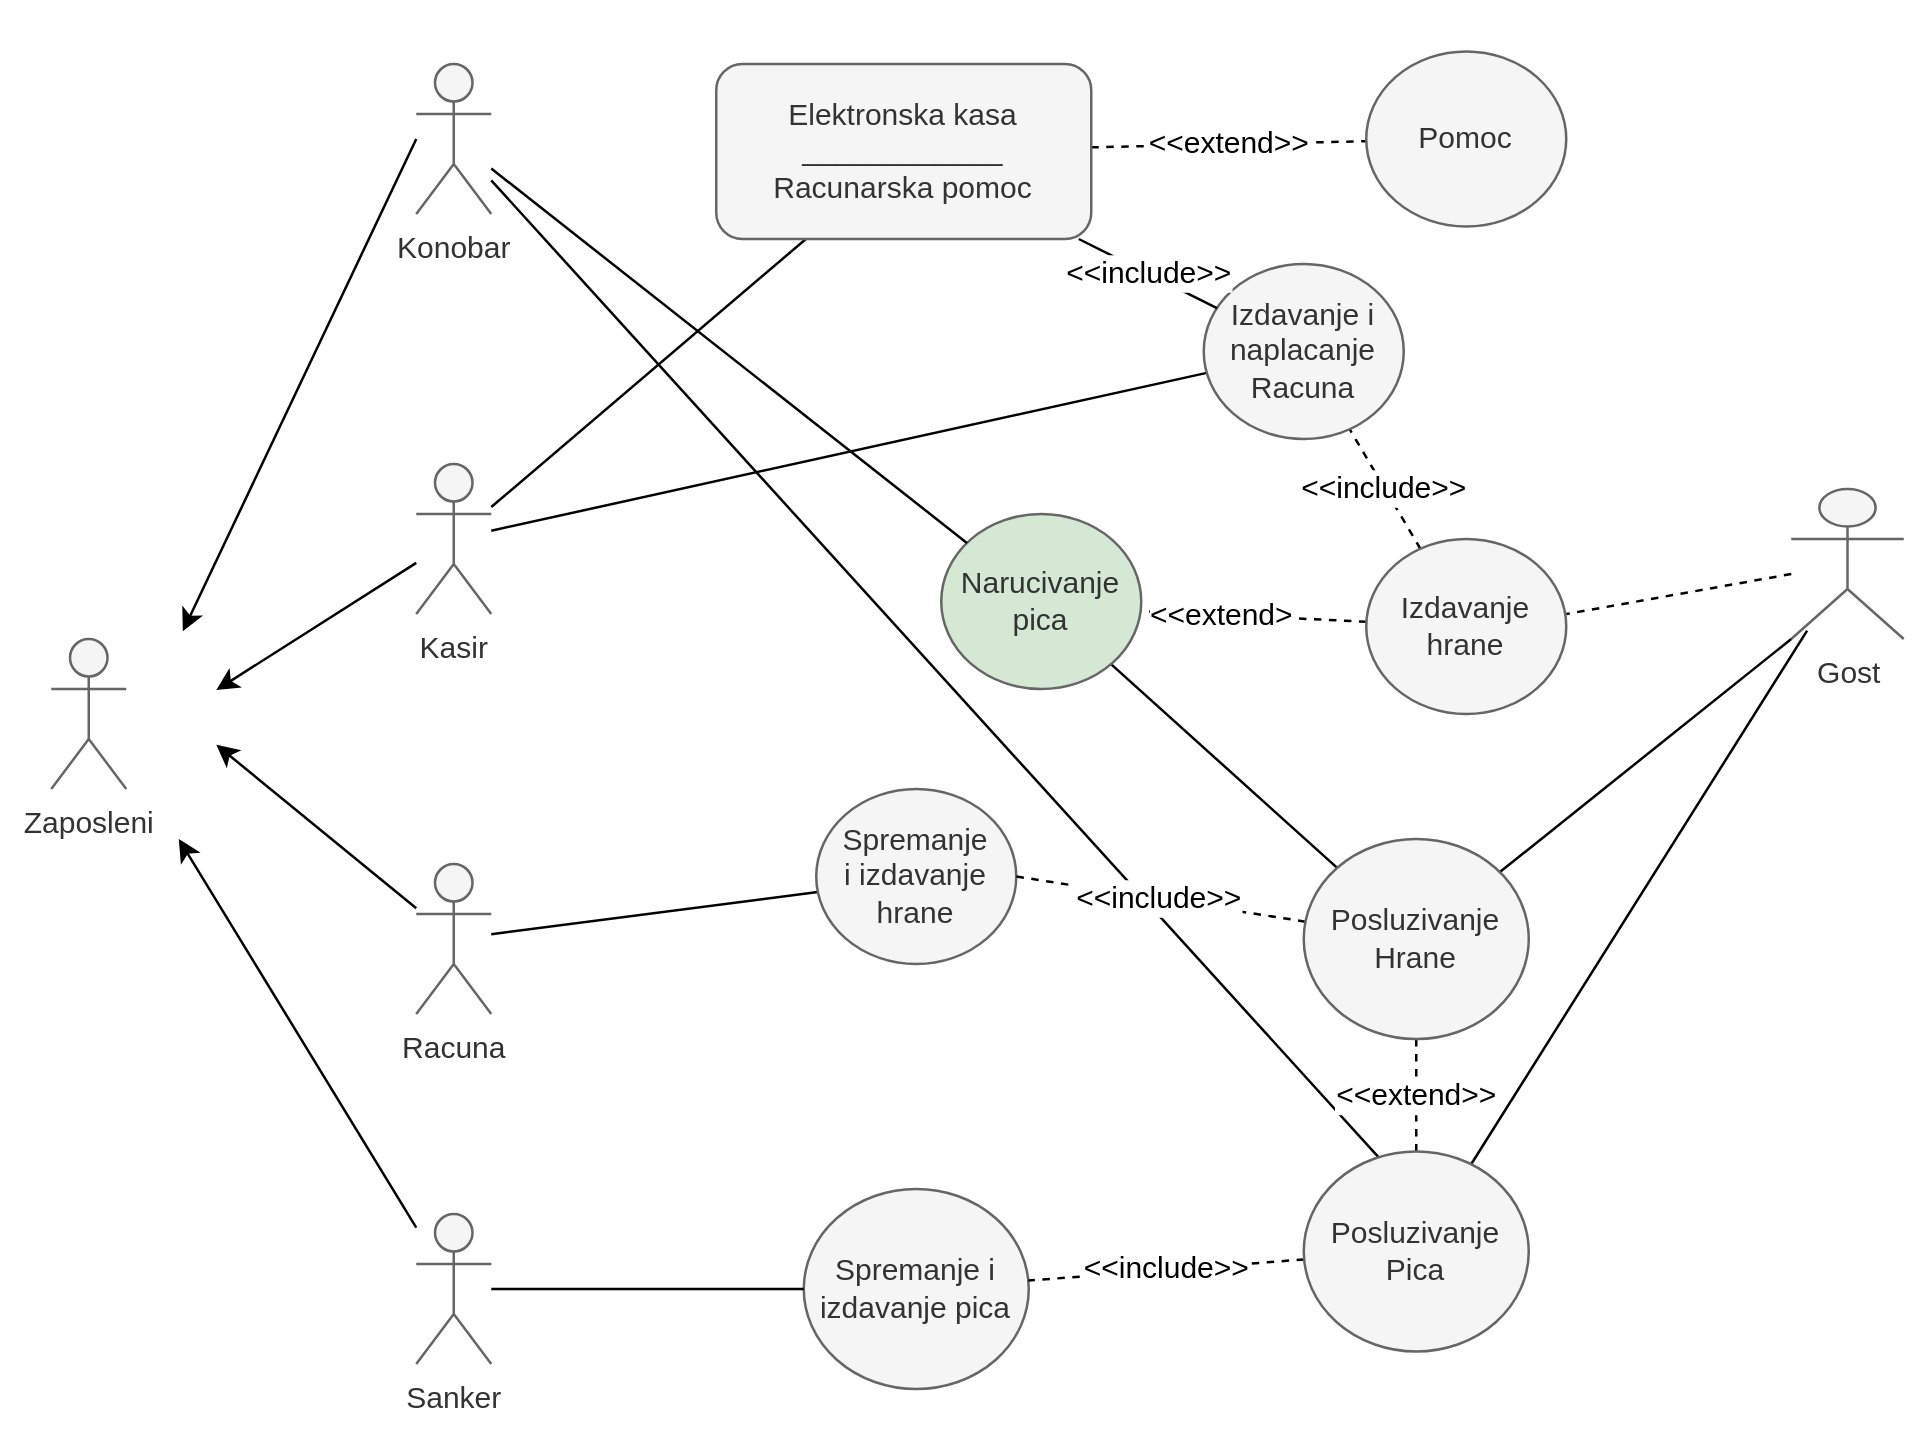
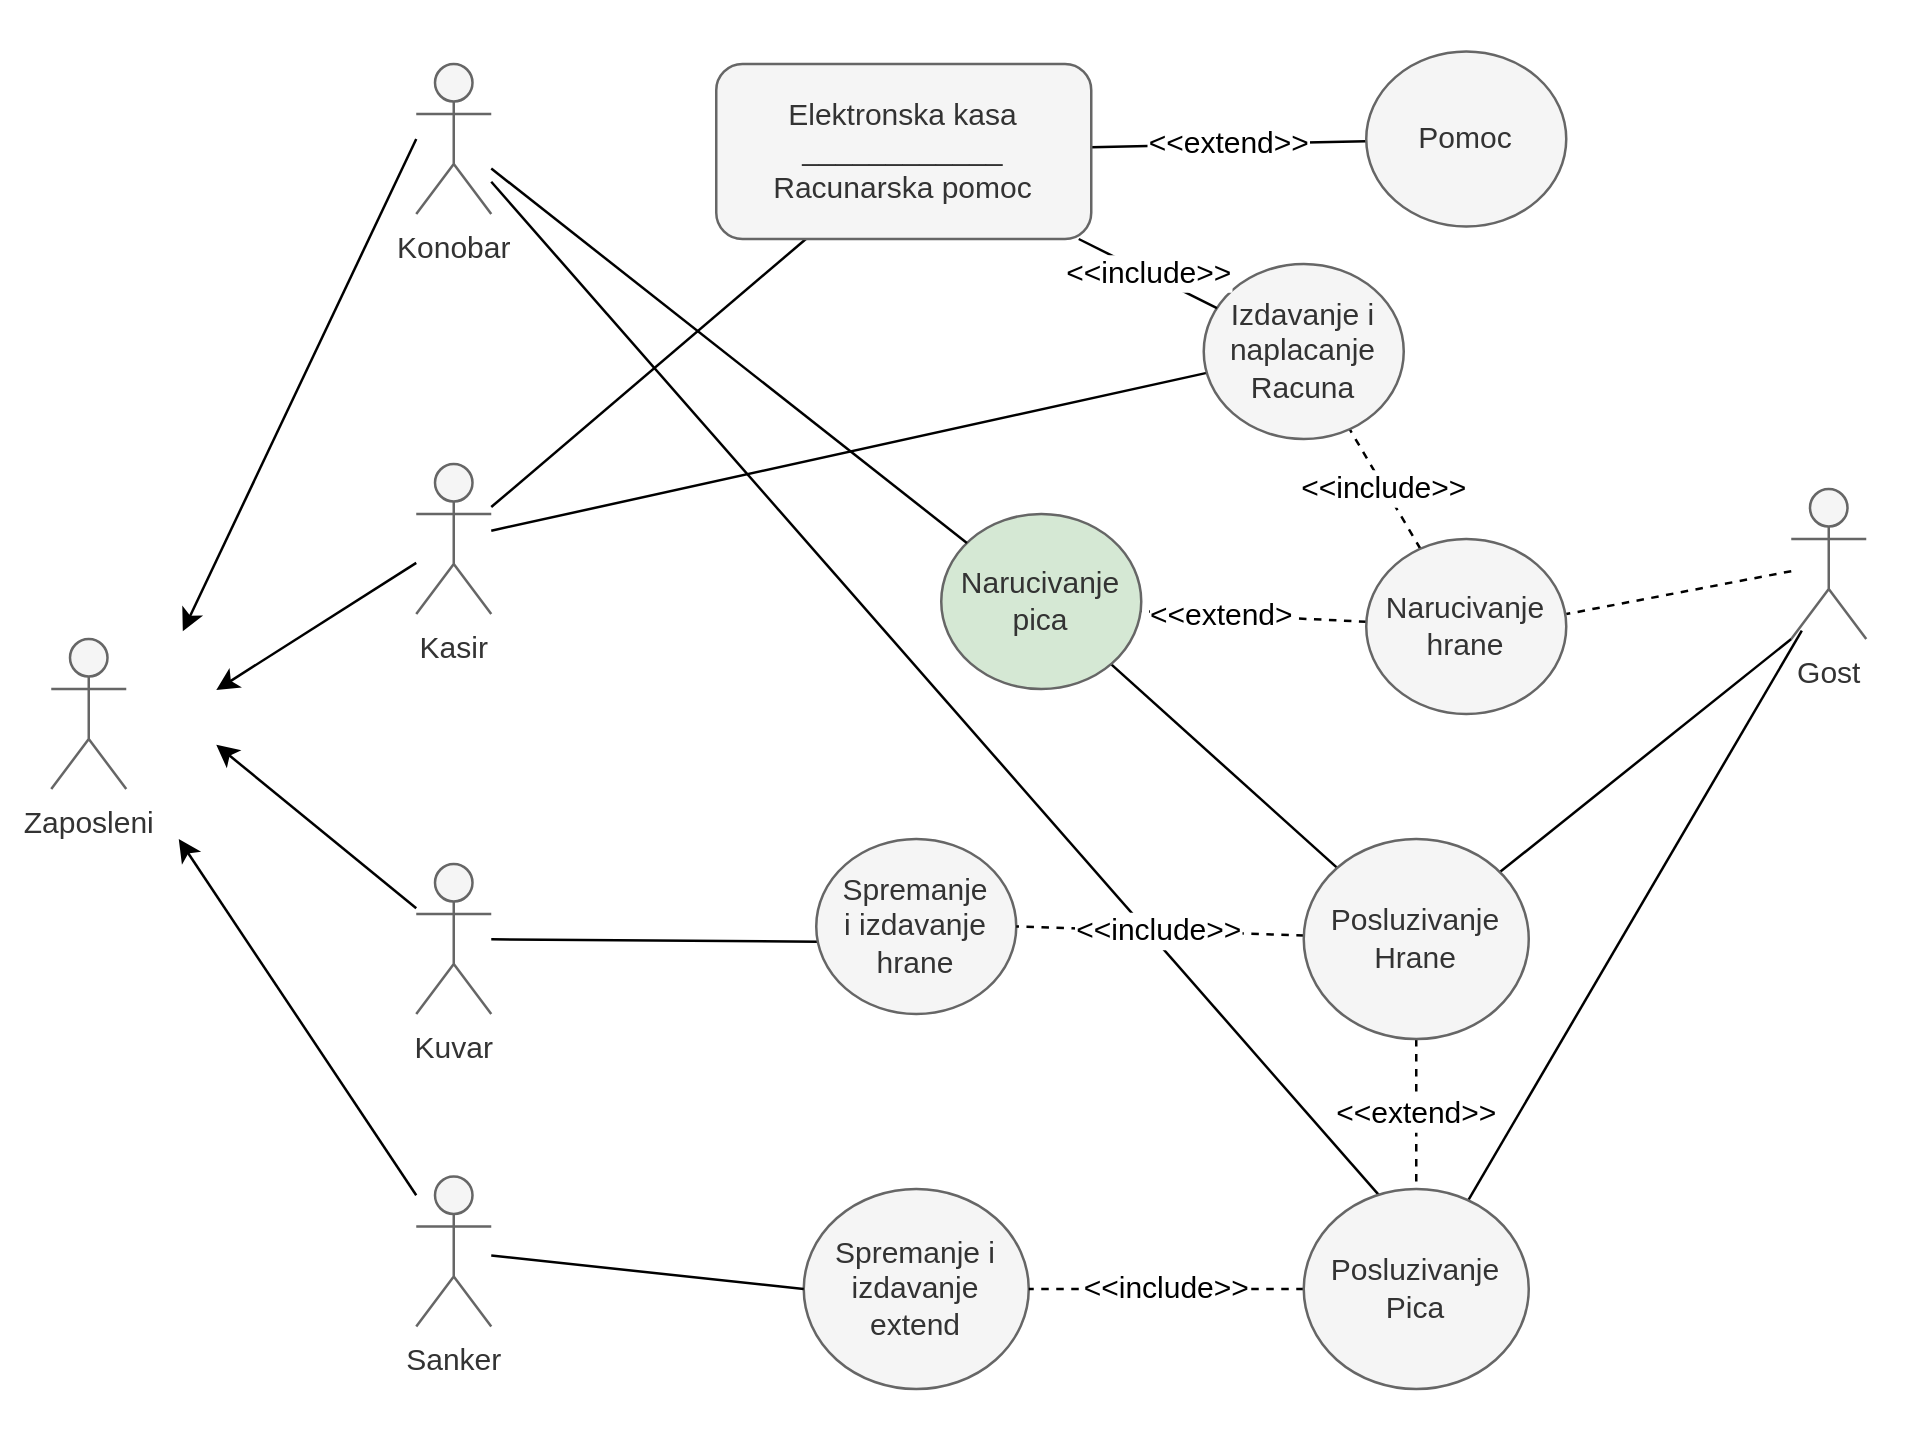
- <mxCell id="36" value="&amp;lt;&amp;lt;extend&amp;gt;&amp;gt;" style="edgeStyle=none;rounded=0;orthogonalLoop=1;jettySize=auto;html=1;fontSize=12;startArrow=none;startFill=0;endArrow=none;endFill=0;dashed=1;" parent="1" source="38" target="39" edge="1"><mxGeometry relative="1" as="geometry" /></mxCell>
+ <mxCell id="36" value="&amp;lt;&amp;lt;extend&amp;gt;&amp;gt;" style="edgeStyle=none;rounded=0;orthogonalLoop=1;jettySize=auto;html=1;fontSize=12;startArrow=none;startFill=0;endArrow=none;endFill=0;" parent="1" source="38" target="39" edge="1"><mxGeometry relative="1" as="geometry" /></mxCell>
- <mxCell id="15" value="Gost" style="shape=umlActor;verticalLabelPosition=bottom;verticalAlign=top;html=1;strokeColor=#666666;strokeWidth=1;fontSize=12;fillColor=#f5f5f5;fontColor=#333333;" parent="1" vertex="1"><mxGeometry x="716" y="195" width="45" height="60" as="geometry" /></mxCell>
+ <mxCell id="15" value="Gost" style="shape=umlActor;verticalLabelPosition=bottom;verticalAlign=top;html=1;strokeColor=#666666;strokeWidth=1;fontSize=12;fillColor=#f5f5f5;fontColor=#333333;" parent="1" vertex="1"><mxGeometry x="716" y="195" width="30" height="60" as="geometry" /></mxCell>
- <mxCell id="19" value="Izdavanje&lt;br&gt;hrane" style="ellipse;whiteSpace=wrap;html=1;strokeColor=#666666;strokeWidth=1;fontSize=12;fillColor=#f5f5f5;fontColor=#333333;" parent="1" vertex="1"><mxGeometry x="546" y="215" width="80" height="70" as="geometry" /></mxCell>
+ <mxCell id="19" value="Narucivanje&lt;br&gt;hrane" style="ellipse;whiteSpace=wrap;html=1;strokeColor=#666666;strokeWidth=1;fontSize=12;fillColor=#f5f5f5;fontColor=#333333;" parent="1" vertex="1"><mxGeometry x="546" y="215" width="80" height="70" as="geometry" /></mxCell>
- <mxCell id="21" value="Spremanje&lt;br&gt;i izdavanje&lt;br&gt;hrane" style="ellipse;whiteSpace=wrap;html=1;strokeColor=#666666;strokeWidth=1;fontSize=12;fillColor=#f5f5f5;fontColor=#333333;" parent="1" vertex="1"><mxGeometry x="326" y="315" width="80" height="70" as="geometry" /></mxCell>
+ <mxCell id="21" value="Spremanje&lt;br&gt;i izdavanje&lt;br&gt;hrane" style="ellipse;whiteSpace=wrap;html=1;strokeColor=#666666;strokeWidth=1;fontSize=12;fillColor=#f5f5f5;fontColor=#333333;" parent="1" vertex="1"><mxGeometry x="326" y="335" width="80" height="70" as="geometry" /></mxCell>
- <mxCell id="4" value="Racuna" style="shape=umlActor;verticalLabelPosition=bottom;verticalAlign=top;html=1;strokeColor=#666666;strokeWidth=1;fontSize=12;fillColor=#f5f5f5;fontColor=#333333;" parent="1" vertex="1"><mxGeometry x="166" y="345" width="30" height="60" as="geometry" /></mxCell>
+ <mxCell id="4" value="Kuvar" style="shape=umlActor;verticalLabelPosition=bottom;verticalAlign=top;html=1;strokeColor=#666666;strokeWidth=1;fontSize=12;fillColor=#f5f5f5;fontColor=#333333;" parent="1" vertex="1"><mxGeometry x="166" y="345" width="30" height="60" as="geometry" /></mxCell>
- <mxCell id="33" value="Posluzivanje&lt;br&gt;Pica" style="ellipse;whiteSpace=wrap;html=1;strokeColor=#666666;strokeWidth=1;fontSize=12;fillColor=#f5f5f5;fontColor=#333333;" parent="1" vertex="1"><mxGeometry x="521" y="460" width="90" height="80" as="geometry" /></mxCell>
+ <mxCell id="33" value="Posluzivanje&lt;br&gt;Pica" style="ellipse;whiteSpace=wrap;html=1;strokeColor=#666666;strokeWidth=1;fontSize=12;fillColor=#f5f5f5;fontColor=#333333;" parent="1" vertex="1"><mxGeometry x="521" y="475" width="90" height="80" as="geometry" /></mxCell>
- <mxCell id="26" value="Sanker" style="shape=umlActor;verticalLabelPosition=bottom;verticalAlign=top;html=1;strokeColor=#666666;strokeWidth=1;fontSize=12;fillColor=#f5f5f5;fontColor=#333333;" parent="1" vertex="1"><mxGeometry x="166" y="485" width="30" height="60" as="geometry" /></mxCell>
+ <mxCell id="26" value="Sanker" style="shape=umlActor;verticalLabelPosition=bottom;verticalAlign=top;html=1;strokeColor=#666666;strokeWidth=1;fontSize=12;fillColor=#f5f5f5;fontColor=#333333;" parent="1" vertex="1"><mxGeometry x="166" y="470" width="30" height="60" as="geometry" /></mxCell>
- <mxCell id="23" value="Spremanje i&lt;br&gt;izdavanje pica" style="ellipse;whiteSpace=wrap;html=1;strokeColor=#666666;strokeWidth=1;fontSize=12;fillColor=#f5f5f5;fontColor=#333333;" parent="1" vertex="1"><mxGeometry x="321" y="475" width="90" height="80" as="geometry" /></mxCell>
+ <mxCell id="23" value="Spremanje i&lt;br&gt;izdavanje extend" style="ellipse;whiteSpace=wrap;html=1;strokeColor=#666666;strokeWidth=1;fontSize=12;fillColor=#f5f5f5;fontColor=#333333;" parent="1" vertex="1"><mxGeometry x="321" y="475" width="90" height="80" as="geometry" /></mxCell>
